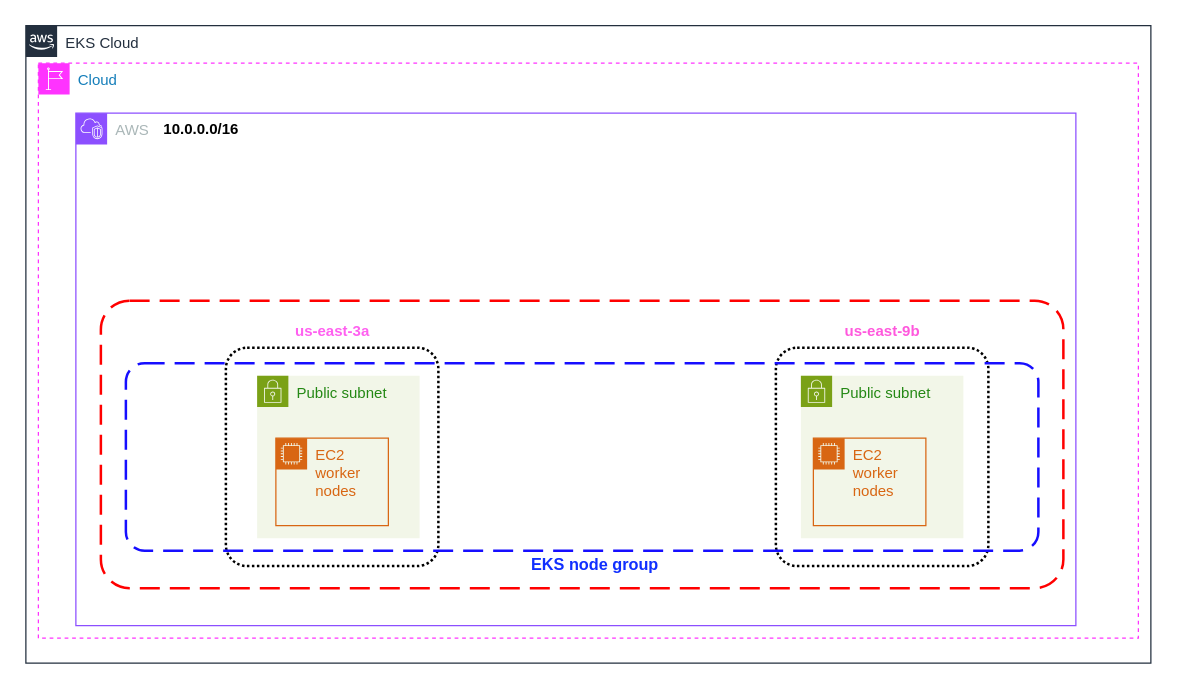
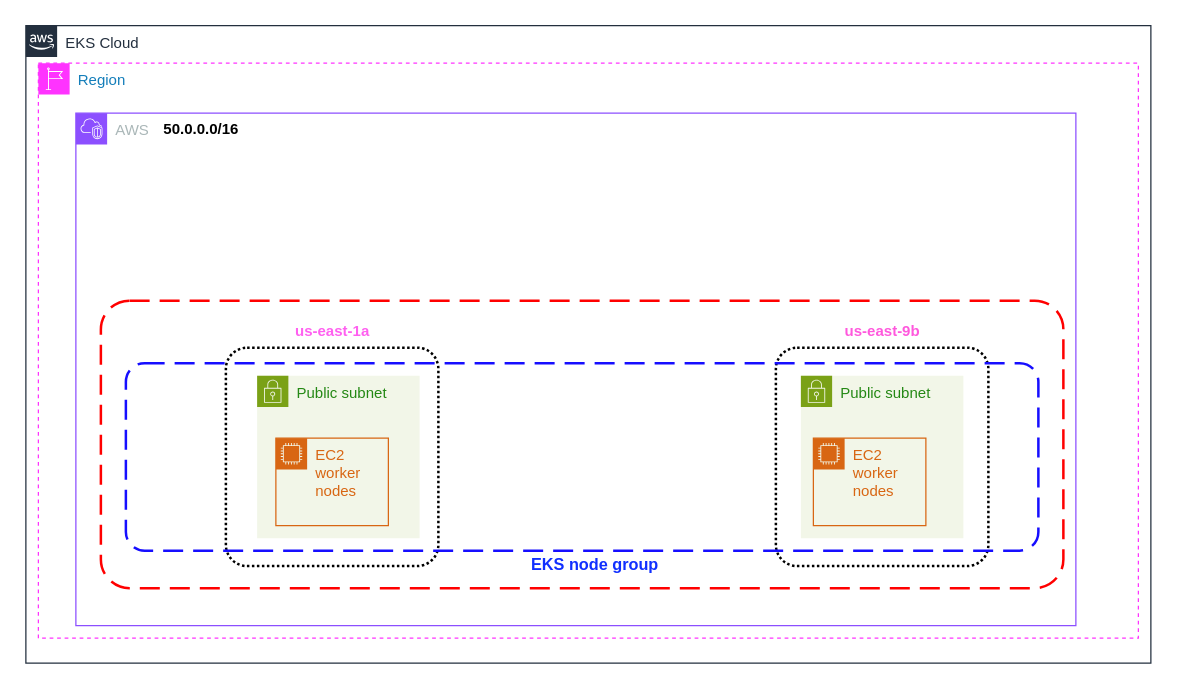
- <mxCell id="3" value="Cloud" style="points=[[0,0],[0.25,0],[0.5,0],[0.75,0],[1,0],[1,0.25],[1,0.5],[1,0.75],[1,1],[0.75,1],[0.5,1],[0.25,1],[0,1],[0,0.75],[0,0.5],[0,0.25]];outlineConnect=0;gradientColor=none;html=1;whiteSpace=wrap;fontSize=12;fontStyle=0;container=1;pointerEvents=0;collapsible=0;recursiveResize=0;shape=mxgraph.aws4.group;grIcon=mxgraph.aws4.group_region;strokeColor=#FF33FF;fillColor=none;verticalAlign=top;align=left;spacingLeft=30;fontColor=#147EBA;dashed=1;" vertex="1" parent="1"><mxGeometry x="30" y="50" width="880" height="460" as="geometry" /></mxCell>
+ <mxCell id="3" value="Region" style="points=[[0,0],[0.25,0],[0.5,0],[0.75,0],[1,0],[1,0.25],[1,0.5],[1,0.75],[1,1],[0.75,1],[0.5,1],[0.25,1],[0,1],[0,0.75],[0,0.5],[0,0.25]];outlineConnect=0;gradientColor=none;html=1;whiteSpace=wrap;fontSize=12;fontStyle=0;container=1;pointerEvents=0;collapsible=0;recursiveResize=0;shape=mxgraph.aws4.group;grIcon=mxgraph.aws4.group_region;strokeColor=#FF33FF;fillColor=none;verticalAlign=top;align=left;spacingLeft=30;fontColor=#147EBA;dashed=1;" vertex="1" parent="1"><mxGeometry x="30" y="50" width="880" height="460" as="geometry" /></mxCell>
- <mxCell id="14" value="&lt;b&gt;10.0.0.0/16&lt;/b&gt;" style="text;html=1;align=center;verticalAlign=middle;resizable=0;points=[];autosize=1;strokeColor=none;fillColor=none;" vertex="1" parent="1"><mxGeometry x="120" y="88" width="80" height="30" as="geometry" /></mxCell>
+ <mxCell id="14" value="&lt;b&gt;50.0.0.0/16&lt;/b&gt;" style="text;html=1;align=center;verticalAlign=middle;resizable=0;points=[];autosize=1;strokeColor=none;fillColor=none;" vertex="1" parent="1"><mxGeometry x="120" y="88" width="80" height="30" as="geometry" /></mxCell>
- <mxCell id="6" value="&lt;b&gt;&lt;font style=&quot;color: rgb(255, 96, 240);&quot;&gt;us-east-3a&lt;/font&gt;&lt;/b&gt;" style="text;html=1;align=center;verticalAlign=middle;resizable=0;points=[];autosize=1;strokeColor=none;fillColor=none;" vertex="1" parent="4"><mxGeometry x="165" y="160" width="80" height="30" as="geometry" /></mxCell>
+ <mxCell id="6" value="&lt;b&gt;&lt;font style=&quot;color: rgb(255, 96, 240);&quot;&gt;us-east-1a&lt;/font&gt;&lt;/b&gt;" style="text;html=1;align=center;verticalAlign=middle;resizable=0;points=[];autosize=1;strokeColor=none;fillColor=none;" vertex="1" parent="4"><mxGeometry x="165" y="160" width="80" height="30" as="geometry" /></mxCell>
